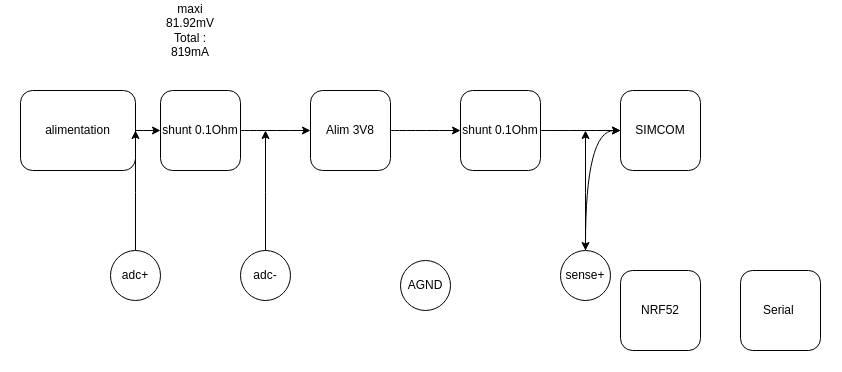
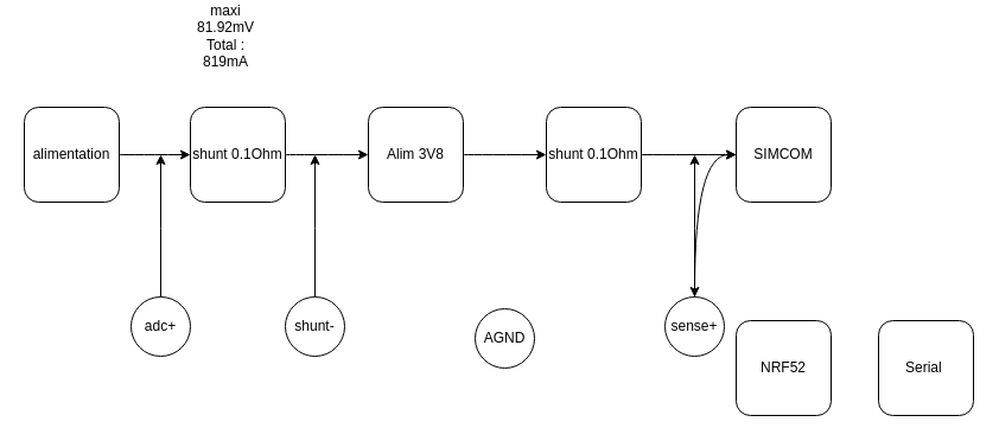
- <mxCell id="3" value="alimentation" style="whiteSpace=wrap;html=1;aspect=fixed;sketch=0;rounded=1;" vertex="1" parent="1"><mxGeometry x="20" y="90" width="115" height="80" as="geometry" /></mxCell>
+ <mxCell id="3" value="alimentation" style="whiteSpace=wrap;html=1;aspect=fixed;sketch=0;rounded=1;" vertex="1" parent="1"><mxGeometry x="20" y="90" width="80" height="80" as="geometry" /></mxCell>
- <mxCell id="16" value="adc-" style="ellipse;whiteSpace=wrap;html=1;aspect=fixed;rounded=1;sketch=0;" vertex="1" parent="1"><mxGeometry x="240" y="250" width="50" height="50" as="geometry" /></mxCell>
+ <mxCell id="16" value="shunt-" style="ellipse;whiteSpace=wrap;html=1;aspect=fixed;rounded=1;sketch=0;" vertex="1" parent="1"><mxGeometry x="240" y="250" width="50" height="50" as="geometry" /></mxCell>
